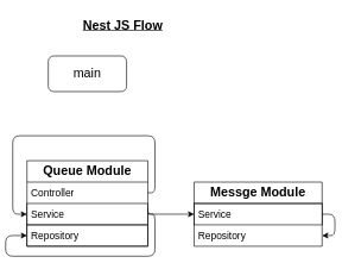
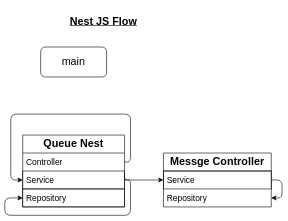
- <mxCell id="4" value="&lt;b&gt;Queue Module&lt;/b&gt;" style="swimlane;fontStyle=0;childLayout=stackLayout;horizontal=1;startSize=30;horizontalStack=0;resizeParent=1;resizeParentMax=0;resizeLast=0;collapsible=1;marginBottom=0;whiteSpace=wrap;html=1;fontSize=18;" parent="1" vertex="1"><mxGeometry x="20" y="225" width="170" height="120" as="geometry"><mxRectangle x="290" y="268" width="160" height="40" as="alternateBounds" /></mxGeometry></mxCell>
+ <mxCell id="4" value="&lt;b&gt;Queue Nest&lt;/b&gt;" style="swimlane;fontStyle=0;childLayout=stackLayout;horizontal=1;startSize=30;horizontalStack=0;resizeParent=1;resizeParentMax=0;resizeLast=0;collapsible=1;marginBottom=0;whiteSpace=wrap;html=1;fontSize=18;" parent="1" vertex="1"><mxGeometry x="20" y="225" width="170" height="120" as="geometry"><mxRectangle x="290" y="268" width="160" height="40" as="alternateBounds" /></mxGeometry></mxCell>
- <mxCell id="10" value="Messge Module" style="swimlane;fontStyle=1;childLayout=stackLayout;horizontal=1;startSize=30;horizontalStack=0;resizeParent=1;resizeParentMax=0;resizeLast=0;collapsible=1;marginBottom=0;whiteSpace=wrap;html=1;fontSize=18;" parent="1" vertex="1"><mxGeometry x="255" y="255" width="180" height="90" as="geometry"><mxRectangle x="430" y="195" width="160" height="40" as="alternateBounds" /></mxGeometry></mxCell>
+ <mxCell id="10" value="Messge Controller" style="swimlane;fontStyle=1;childLayout=stackLayout;horizontal=1;startSize=30;horizontalStack=0;resizeParent=1;resizeParentMax=0;resizeLast=0;collapsible=1;marginBottom=0;whiteSpace=wrap;html=1;fontSize=18;" parent="1" vertex="1"><mxGeometry x="255" y="255" width="180" height="90" as="geometry"><mxRectangle x="430" y="195" width="160" height="40" as="alternateBounds" /></mxGeometry></mxCell>
